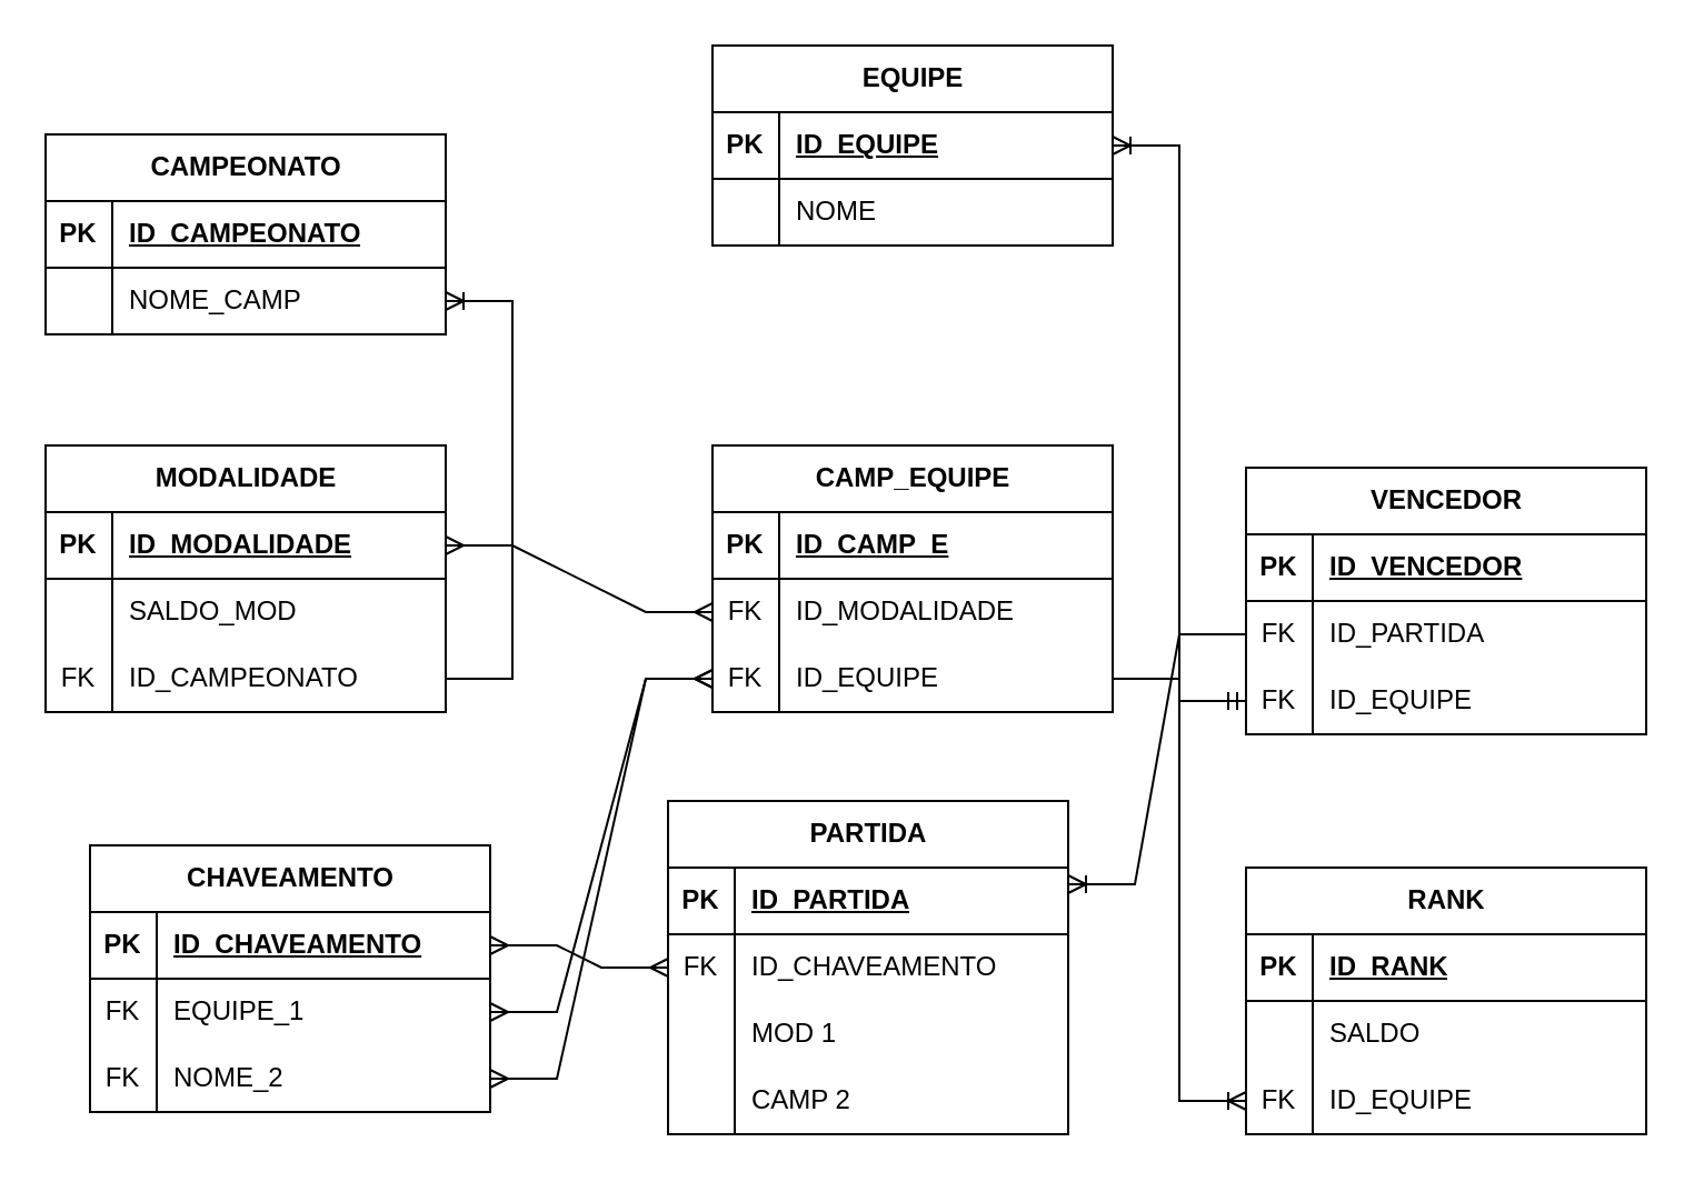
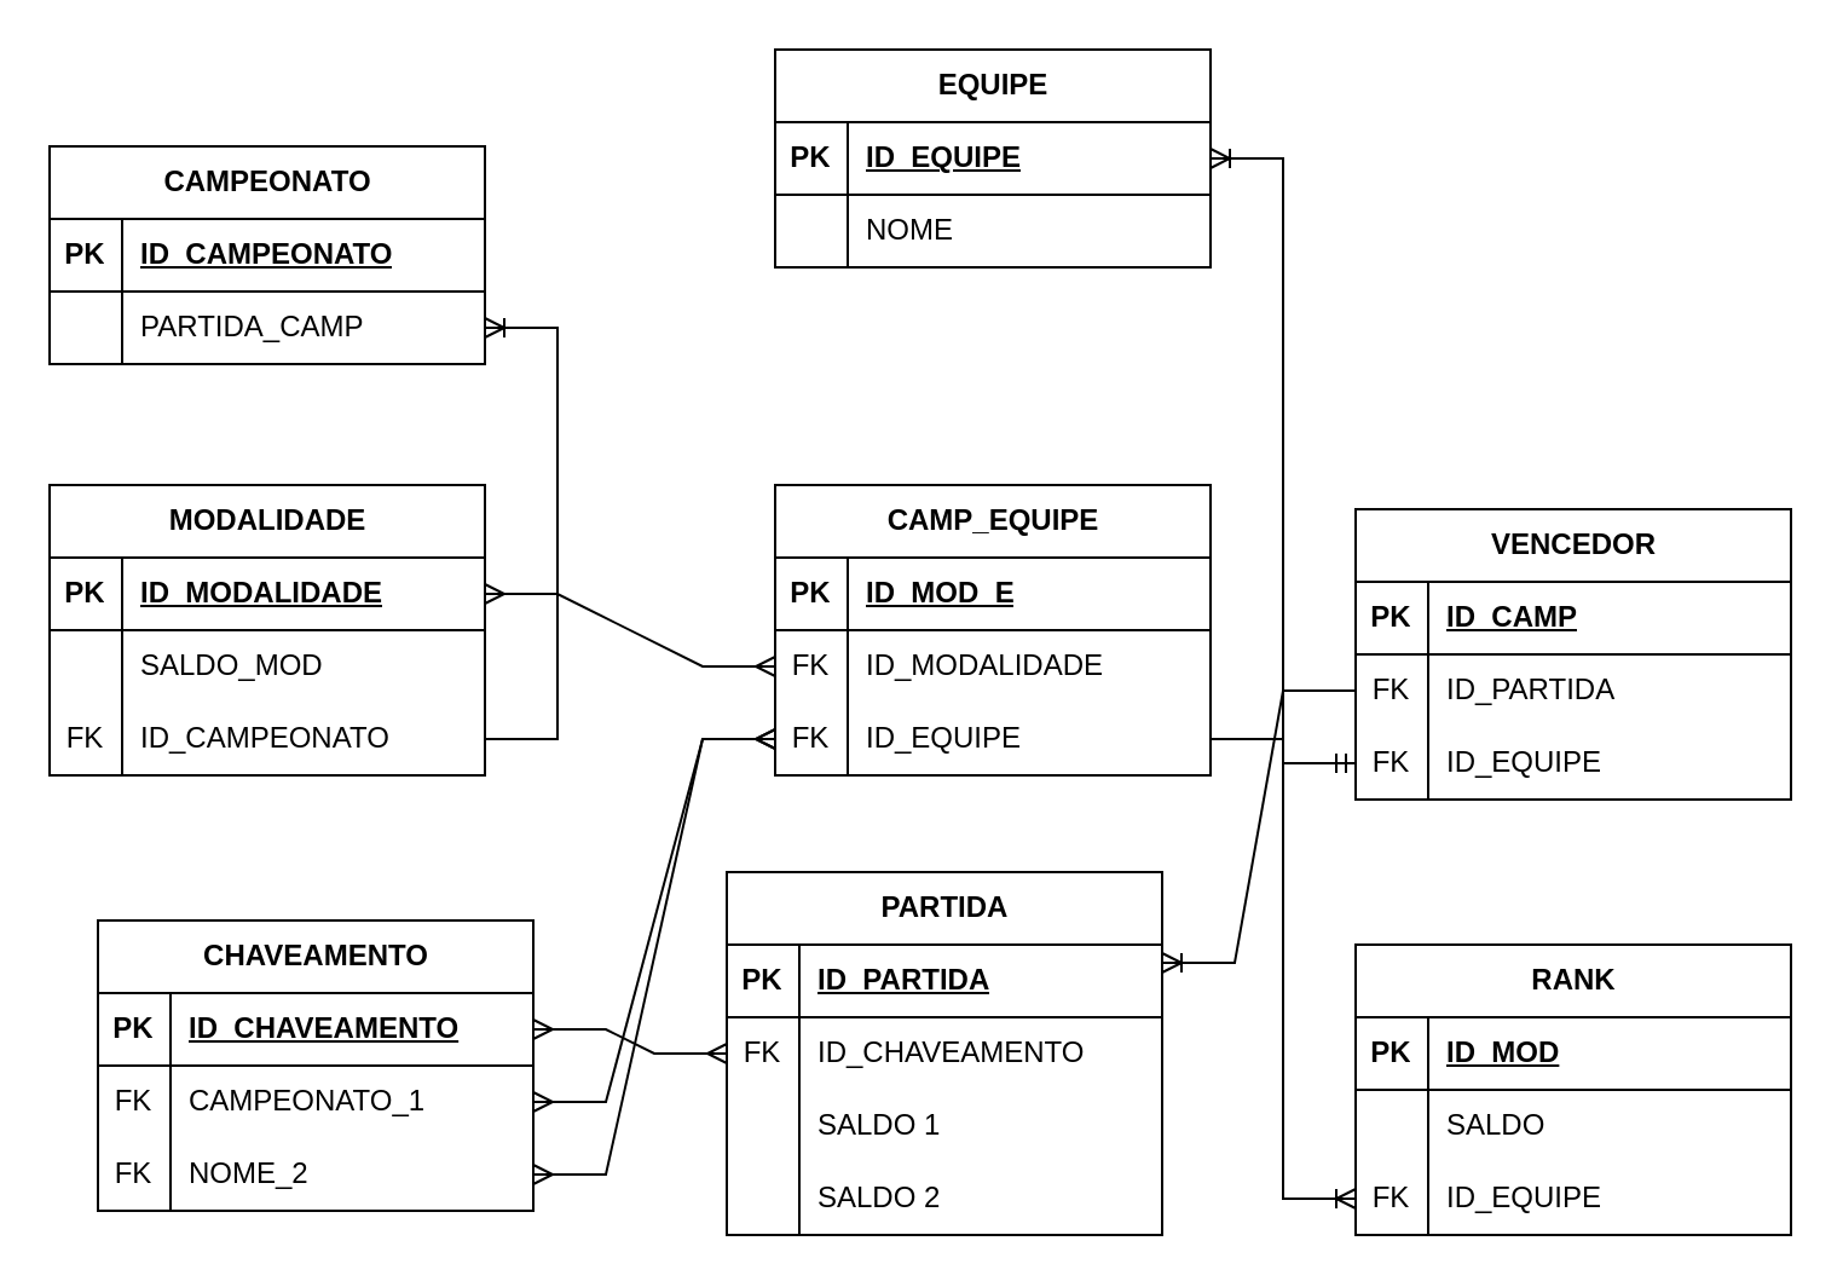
- <mxCell id="78" value="NOME_CAMP" style="shape=partialRectangle;connectable=0;fillColor=none;top=0;left=0;bottom=0;right=0;align=left;spacingLeft=6;overflow=hidden;whiteSpace=wrap;html=1;" vertex="1" parent="76"><mxGeometry x="30" width="150" height="30" as="geometry"><mxRectangle width="150" height="30" as="alternateBounds" /></mxGeometry></mxCell>
+ <mxCell id="78" value="PARTIDA_CAMP" style="shape=partialRectangle;connectable=0;fillColor=none;top=0;left=0;bottom=0;right=0;align=left;spacingLeft=6;overflow=hidden;whiteSpace=wrap;html=1;" vertex="1" parent="76"><mxGeometry x="30" width="150" height="30" as="geometry"><mxRectangle width="150" height="30" as="alternateBounds" /></mxGeometry></mxCell>
- <mxCell id="55" value="ID_CAMP_E" style="shape=partialRectangle;connectable=0;fillColor=none;top=0;left=0;bottom=0;right=0;align=left;spacingLeft=6;fontStyle=5;overflow=hidden;whiteSpace=wrap;html=1;" vertex="1" parent="53"><mxGeometry x="30" width="150" height="30" as="geometry"><mxRectangle width="150" height="30" as="alternateBounds" /></mxGeometry></mxCell>
+ <mxCell id="55" value="ID_MOD_E" style="shape=partialRectangle;connectable=0;fillColor=none;top=0;left=0;bottom=0;right=0;align=left;spacingLeft=6;fontStyle=5;overflow=hidden;whiteSpace=wrap;html=1;" vertex="1" parent="53"><mxGeometry x="30" width="150" height="30" as="geometry"><mxRectangle width="150" height="30" as="alternateBounds" /></mxGeometry></mxCell>
- <mxCell id="18" value="ID_VENCEDOR" style="shape=partialRectangle;connectable=0;fillColor=none;top=0;left=0;bottom=0;right=0;align=left;spacingLeft=6;fontStyle=5;overflow=hidden;whiteSpace=wrap;html=1;" vertex="1" parent="16"><mxGeometry x="30" width="150" height="30" as="geometry"><mxRectangle width="150" height="30" as="alternateBounds" /></mxGeometry></mxCell>
+ <mxCell id="18" value="ID_CAMP" style="shape=partialRectangle;connectable=0;fillColor=none;top=0;left=0;bottom=0;right=0;align=left;spacingLeft=6;fontStyle=5;overflow=hidden;whiteSpace=wrap;html=1;" vertex="1" parent="16"><mxGeometry x="30" width="150" height="30" as="geometry"><mxRectangle width="150" height="30" as="alternateBounds" /></mxGeometry></mxCell>
- <mxCell id="28" value="ID_RANK" style="shape=partialRectangle;connectable=0;fillColor=none;top=0;left=0;bottom=0;right=0;align=left;spacingLeft=6;fontStyle=5;overflow=hidden;whiteSpace=wrap;html=1;" vertex="1" parent="26"><mxGeometry x="30" width="150" height="30" as="geometry"><mxRectangle width="150" height="30" as="alternateBounds" /></mxGeometry></mxCell>
+ <mxCell id="28" value="ID_MOD" style="shape=partialRectangle;connectable=0;fillColor=none;top=0;left=0;bottom=0;right=0;align=left;spacingLeft=6;fontStyle=5;overflow=hidden;whiteSpace=wrap;html=1;" vertex="1" parent="26"><mxGeometry x="30" width="150" height="30" as="geometry"><mxRectangle width="150" height="30" as="alternateBounds" /></mxGeometry></mxCell>
- <mxCell id="41" value="EQUIPE_1" style="shape=partialRectangle;connectable=0;fillColor=none;top=0;left=0;bottom=0;right=0;align=left;spacingLeft=6;overflow=hidden;whiteSpace=wrap;html=1;" vertex="1" parent="39"><mxGeometry x="30" width="150" height="30" as="geometry"><mxRectangle width="150" height="30" as="alternateBounds" /></mxGeometry></mxCell>
+ <mxCell id="41" value="CAMPEONATO_1" style="shape=partialRectangle;connectable=0;fillColor=none;top=0;left=0;bottom=0;right=0;align=left;spacingLeft=6;overflow=hidden;whiteSpace=wrap;html=1;" vertex="1" parent="39"><mxGeometry x="30" width="150" height="30" as="geometry"><mxRectangle width="150" height="30" as="alternateBounds" /></mxGeometry></mxCell>
- <mxCell id="11" value="MOD 1" style="shape=partialRectangle;connectable=0;fillColor=none;top=0;left=0;bottom=0;right=0;align=left;spacingLeft=6;overflow=hidden;whiteSpace=wrap;html=1;" vertex="1" parent="9"><mxGeometry x="30" width="150" height="30" as="geometry"><mxRectangle width="150" height="30" as="alternateBounds" /></mxGeometry></mxCell>
+ <mxCell id="11" value="SALDO 1" style="shape=partialRectangle;connectable=0;fillColor=none;top=0;left=0;bottom=0;right=0;align=left;spacingLeft=6;overflow=hidden;whiteSpace=wrap;html=1;" vertex="1" parent="9"><mxGeometry x="30" width="150" height="30" as="geometry"><mxRectangle width="150" height="30" as="alternateBounds" /></mxGeometry></mxCell>
- <mxCell id="14" value="CAMP 2" style="shape=partialRectangle;connectable=0;fillColor=none;top=0;left=0;bottom=0;right=0;align=left;spacingLeft=6;overflow=hidden;whiteSpace=wrap;html=1;" vertex="1" parent="12"><mxGeometry x="30" width="150" height="30" as="geometry"><mxRectangle width="150" height="30" as="alternateBounds" /></mxGeometry></mxCell>
+ <mxCell id="14" value="SALDO 2" style="shape=partialRectangle;connectable=0;fillColor=none;top=0;left=0;bottom=0;right=0;align=left;spacingLeft=6;overflow=hidden;whiteSpace=wrap;html=1;" vertex="1" parent="12"><mxGeometry x="30" width="150" height="30" as="geometry"><mxRectangle width="150" height="30" as="alternateBounds" /></mxGeometry></mxCell>
